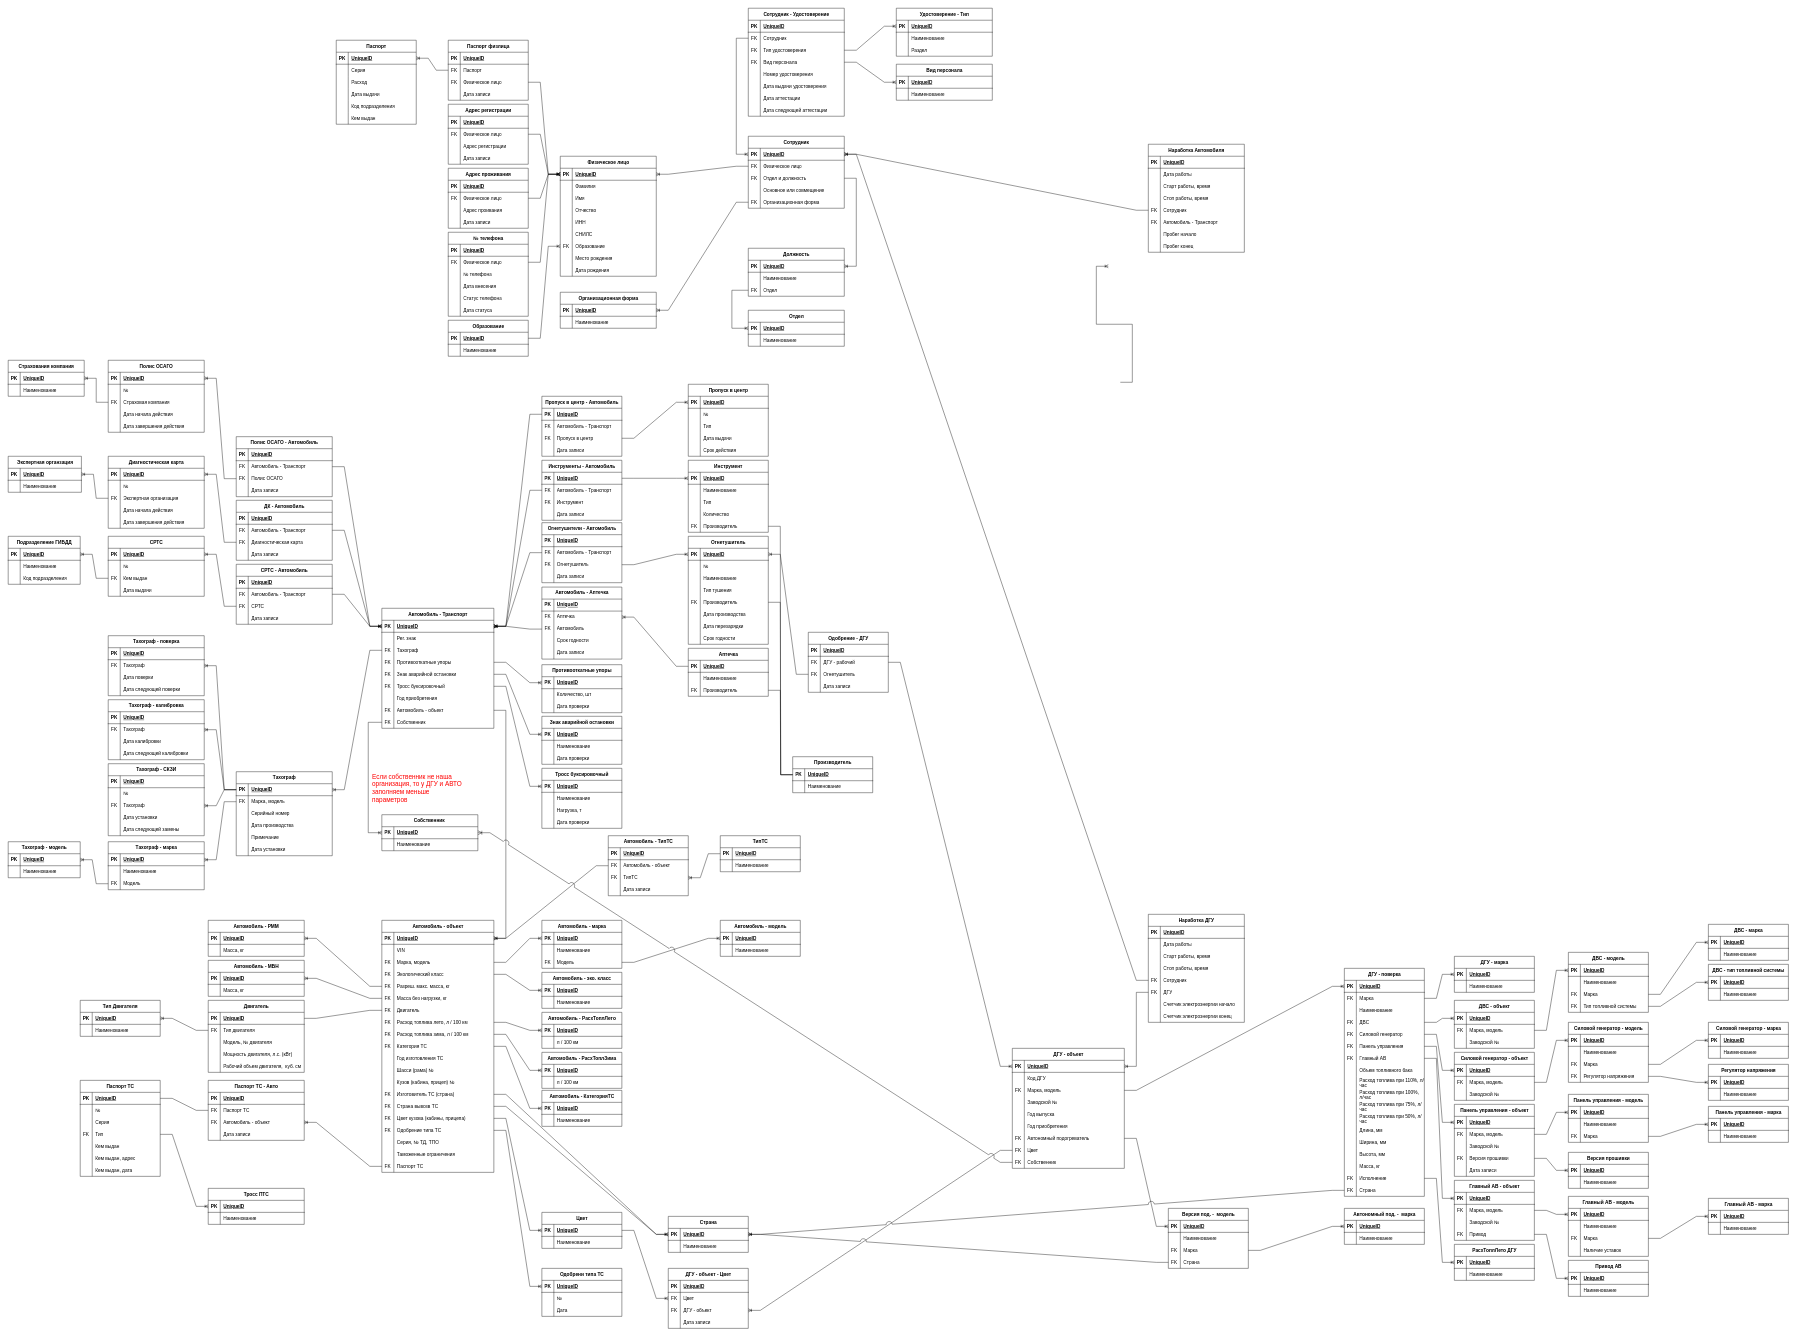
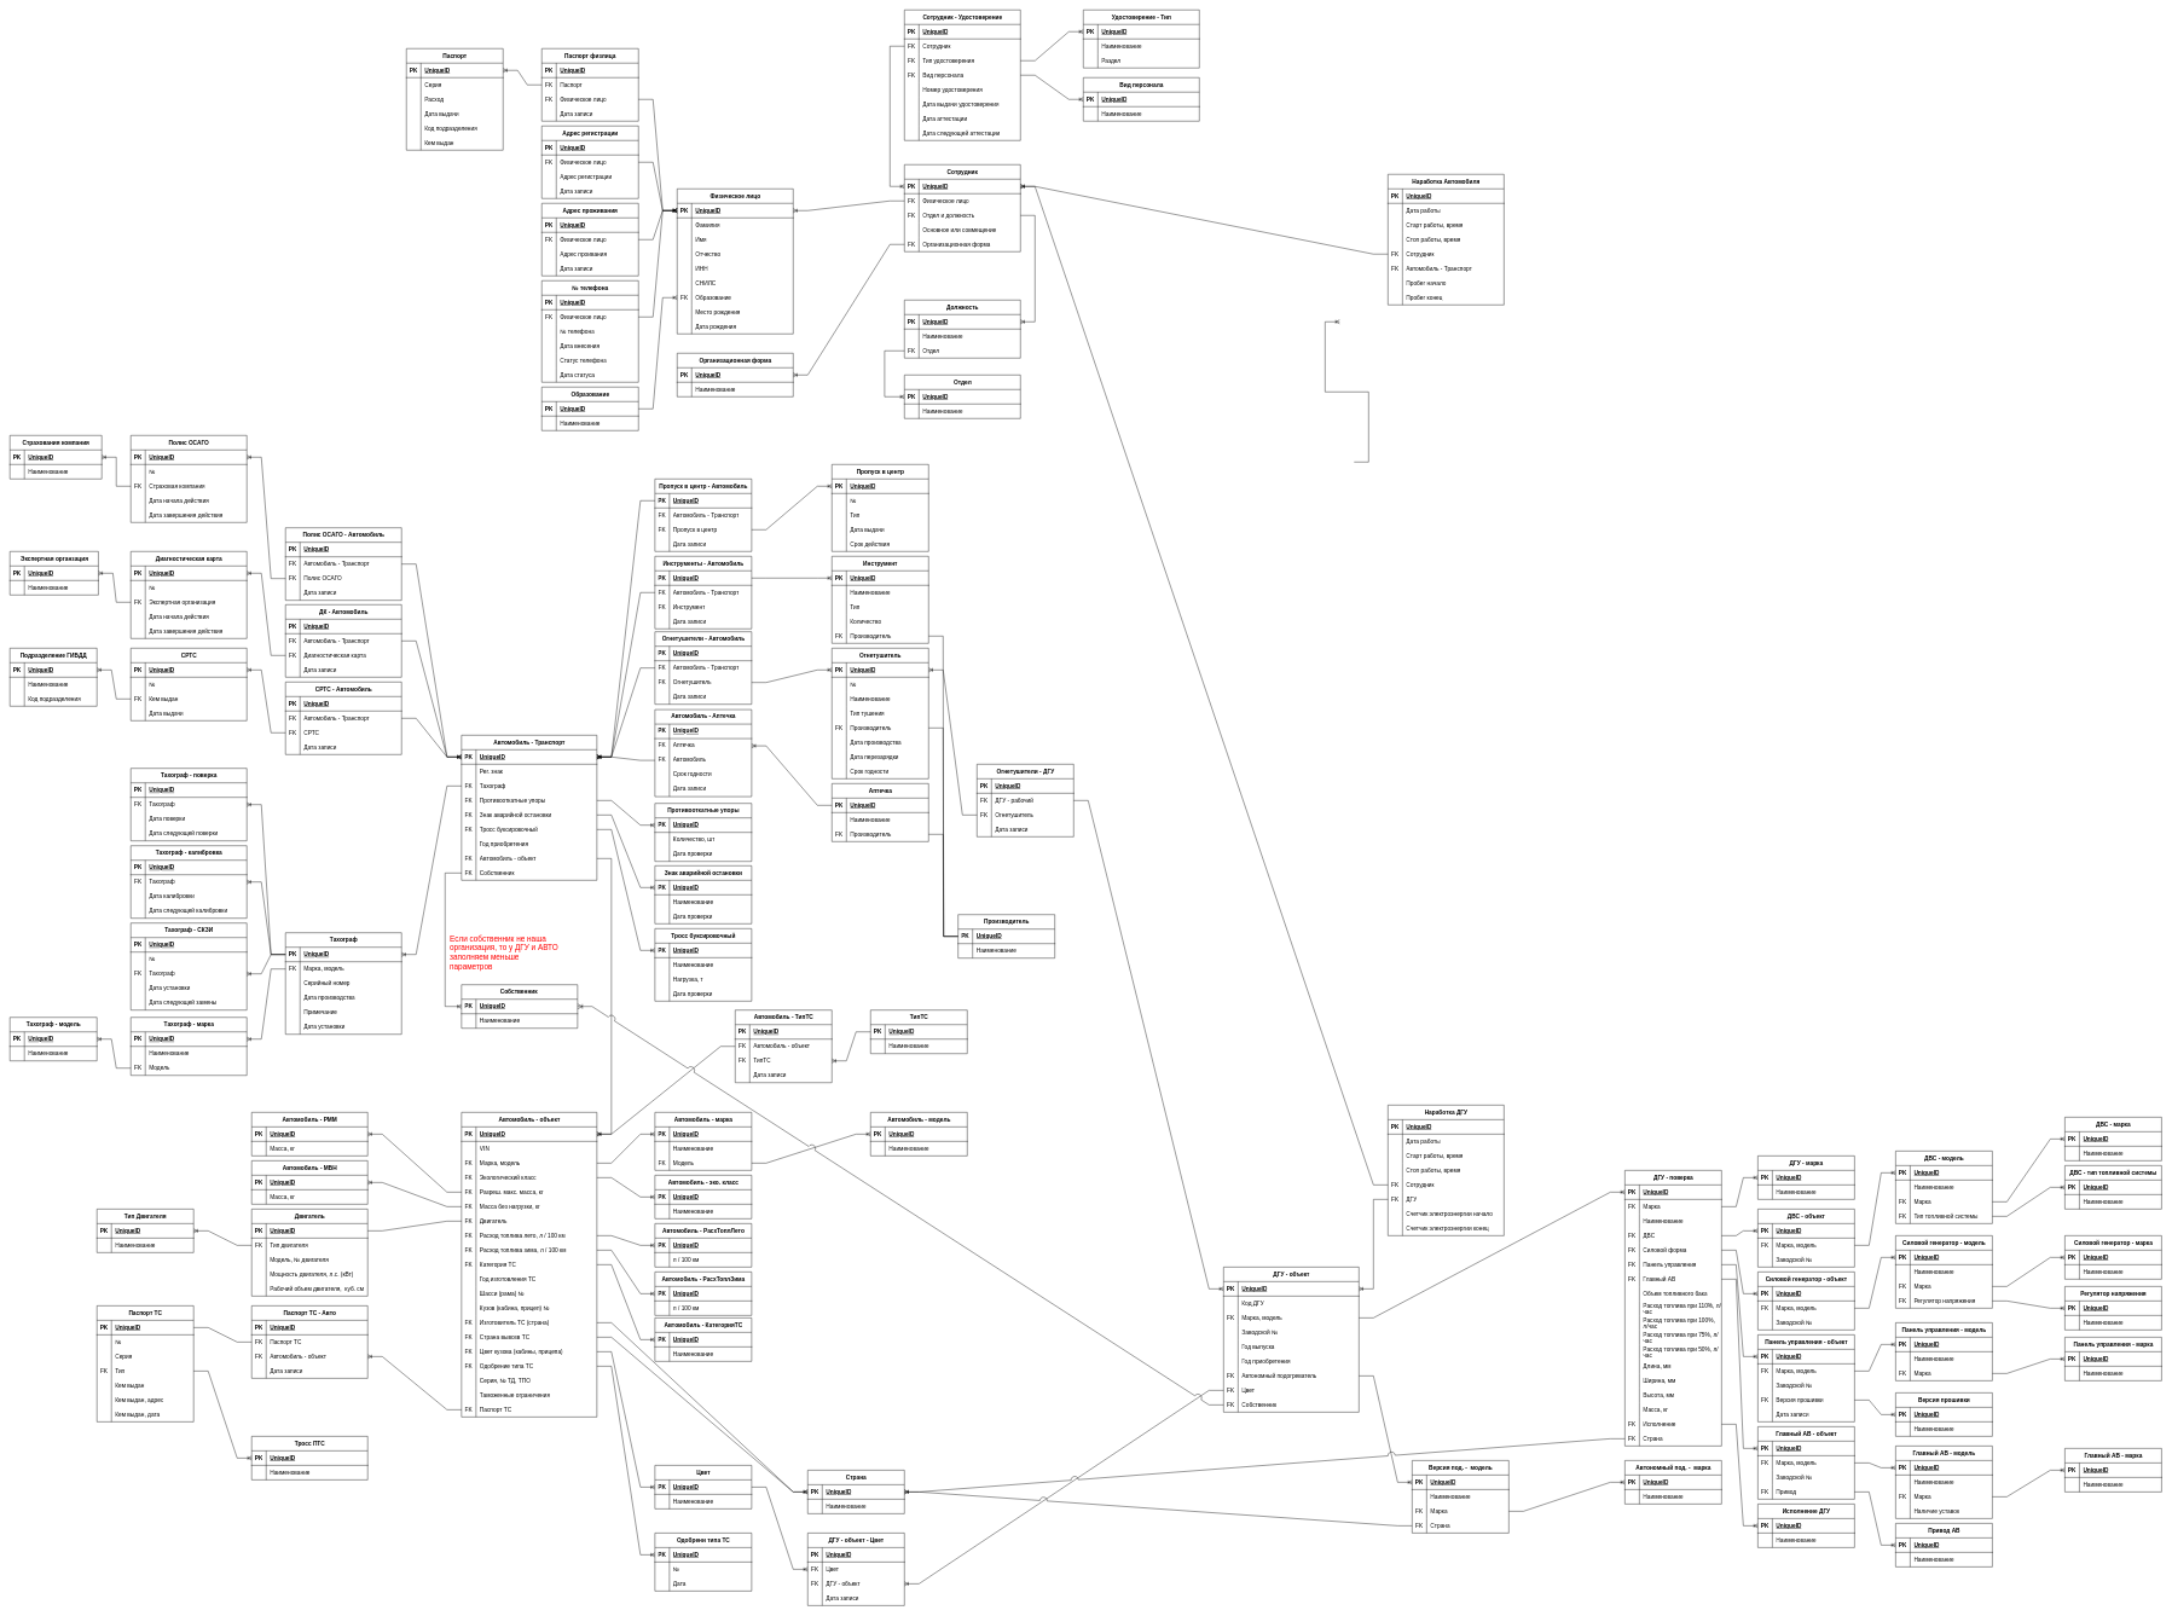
- <mxCell id="715" value="Одобрение - ДГУ" style="shape=table;startSize=30;container=1;collapsible=1;childLayout=tableLayout;fixedRows=1;rowLines=0;fontStyle=1;align=center;resizeLast=1;html=1;" parent="1" vertex="1"><mxGeometry x="2020" y="1580" width="200" height="150" as="geometry" /></mxCell>
+ <mxCell id="715" value="Огнетушители - ДГУ" style="shape=table;startSize=30;container=1;collapsible=1;childLayout=tableLayout;fixedRows=1;rowLines=0;fontStyle=1;align=center;resizeLast=1;html=1;" parent="1" vertex="1"><mxGeometry x="2020" y="1580" width="200" height="150" as="geometry" /></mxCell>
- <mxCell id="489" value="Силовой генератор" style="shape=partialRectangle;connectable=0;fillColor=none;top=0;left=0;bottom=0;right=0;align=left;spacingLeft=6;overflow=hidden;whiteSpace=wrap;html=1;" parent="487" vertex="1"><mxGeometry x="30" width="170" height="30" as="geometry"><mxRectangle width="170" height="30" as="alternateBounds" /></mxGeometry></mxCell>
+ <mxCell id="489" value="Силовой форма" style="shape=partialRectangle;connectable=0;fillColor=none;top=0;left=0;bottom=0;right=0;align=left;spacingLeft=6;overflow=hidden;whiteSpace=wrap;html=1;" parent="487" vertex="1"><mxGeometry x="30" width="170" height="30" as="geometry"><mxRectangle width="170" height="30" as="alternateBounds" /></mxGeometry></mxCell>
- <mxCell id="1090" value="РасхТоплЛето ДГУ" style="shape=table;startSize=30;container=1;collapsible=1;childLayout=tableLayout;fixedRows=1;rowLines=0;fontStyle=1;align=center;resizeLast=1;html=1;" parent="1" vertex="1"><mxGeometry x="3635" y="3110" width="200" height="90" as="geometry" /></mxCell>
+ <mxCell id="1090" value="Исполнение ДГУ" style="shape=table;startSize=30;container=1;collapsible=1;childLayout=tableLayout;fixedRows=1;rowLines=0;fontStyle=1;align=center;resizeLast=1;html=1;" parent="1" vertex="1"><mxGeometry x="3635" y="3110" width="200" height="90" as="geometry" /></mxCell>
